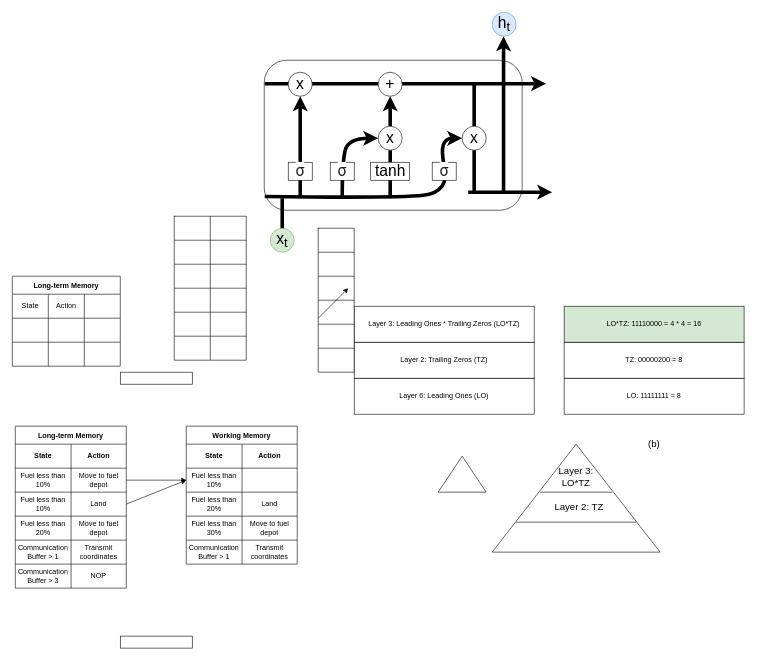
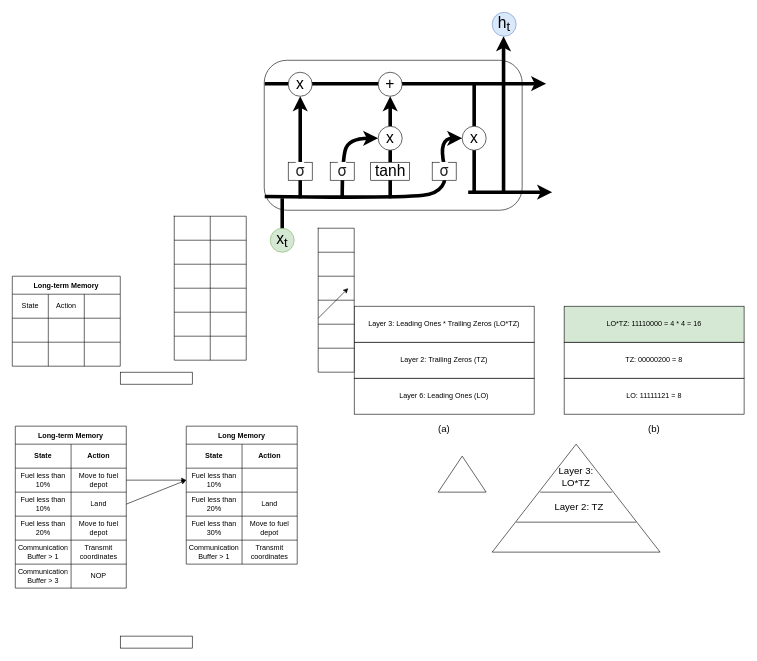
- <mxCell id="5" value="LO: 11111111 = 8" style="rounded=0;whiteSpace=wrap;html=1;" parent="1" vertex="1"><mxGeometry x="940" y="630" width="300" height="60" as="geometry" /></mxCell>
+ <mxCell id="5" value="LO: 11111121 = 8" style="rounded=0;whiteSpace=wrap;html=1;" parent="1" vertex="1"><mxGeometry x="940" y="630" width="300" height="60" as="geometry" /></mxCell>
+ <mxCell id="14" value="(a)" style="text;html=1;strokeColor=none;fillColor=none;align=center;verticalAlign=middle;whiteSpace=wrap;rounded=0;fontSize=16;" parent="1" vertex="1"><mxGeometry x="710" y="700" width="60" height="30" as="geometry" /></mxCell>
- <mxCell id="72" value="Working Memory" style="shape=table;startSize=30;container=1;collapsible=0;childLayout=tableLayout;fontStyle=1" vertex="1" parent="1"><mxGeometry x="310" y="710" width="185" height="230" as="geometry" /></mxCell>
+ <mxCell id="72" value="Long Memory" style="shape=table;startSize=30;container=1;collapsible=0;childLayout=tableLayout;fontStyle=1" vertex="1" parent="1"><mxGeometry x="310" y="710" width="185" height="230" as="geometry" /></mxCell>
- <mxCell id="15" value="(b)" style="text;html=1;strokeColor=none;fillColor=none;align=center;verticalAlign=middle;whiteSpace=wrap;rounded=0;fontSize=16;" parent="1" vertex="1"><mxGeometry x="1060" y="725" width="60" height="30" as="geometry" /></mxCell>
+ <mxCell id="15" value="(b)" style="text;html=1;strokeColor=none;fillColor=none;align=center;verticalAlign=middle;whiteSpace=wrap;rounded=0;fontSize=16;" parent="1" vertex="1"><mxGeometry x="1060" y="700" width="60" height="30" as="geometry" /></mxCell>
